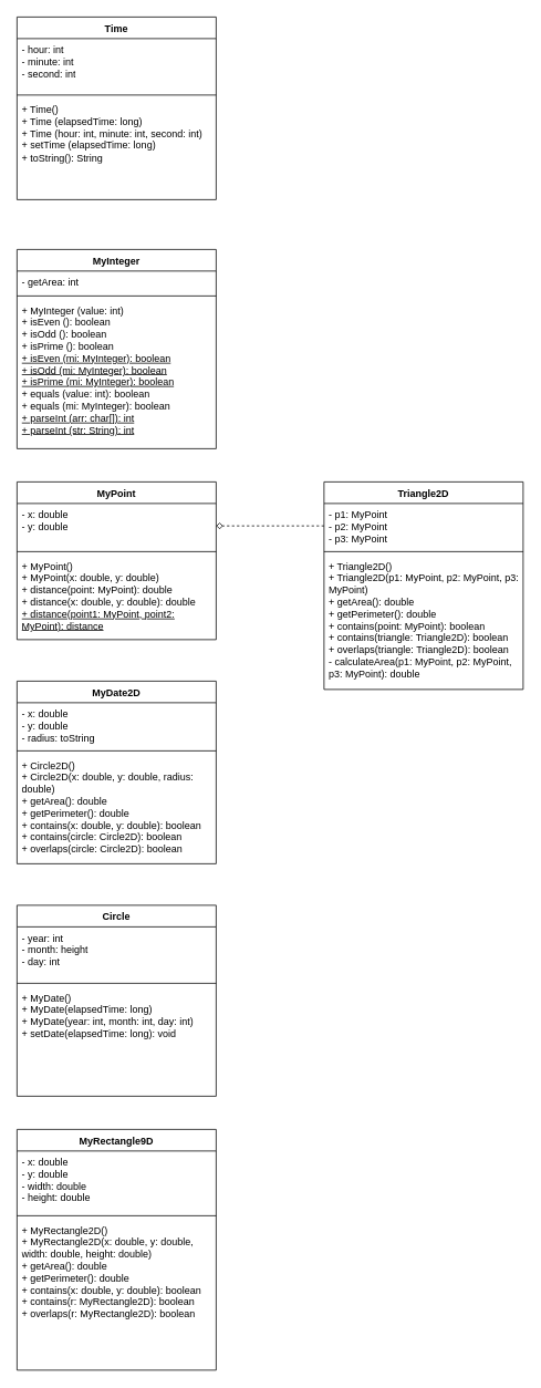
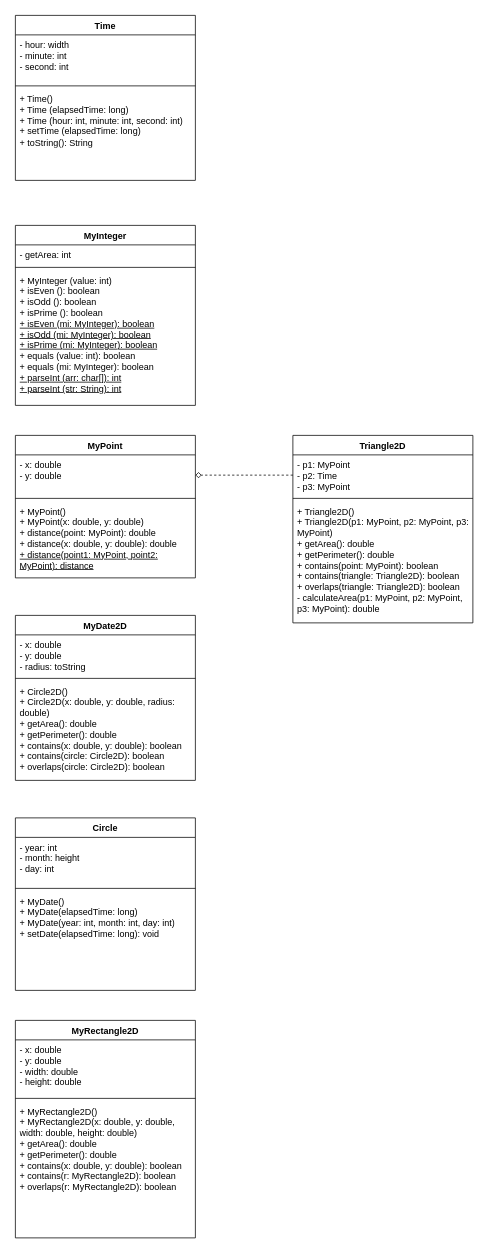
- <mxCell id="3" value="- hour: int&lt;br&gt;- minute: int&lt;br&gt;- second: int" style="text;strokeColor=none;fillColor=none;align=left;verticalAlign=top;spacingLeft=4;spacingRight=4;overflow=hidden;rotatable=0;points=[[0,0.5],[1,0.5]];portConstraint=eastwest;whiteSpace=wrap;html=1;" parent="2" vertex="1"><mxGeometry y="26" width="240" height="64" as="geometry" /></mxCell>
+ <mxCell id="3" value="- hour: width&lt;br&gt;- minute: int&lt;br&gt;- second: int" style="text;strokeColor=none;fillColor=none;align=left;verticalAlign=top;spacingLeft=4;spacingRight=4;overflow=hidden;rotatable=0;points=[[0,0.5],[1,0.5]];portConstraint=eastwest;whiteSpace=wrap;html=1;" parent="2" vertex="1"><mxGeometry y="26" width="240" height="64" as="geometry" /></mxCell>
- <mxCell id="23" value="- p1: MyPoint&lt;br&gt;- p2: MyPoint&lt;br&gt;- p3: MyPoint" style="text;strokeColor=none;fillColor=none;align=left;verticalAlign=top;spacingLeft=4;spacingRight=4;overflow=hidden;rotatable=0;points=[[0,0.5],[1,0.5]];portConstraint=eastwest;whiteSpace=wrap;html=1;" parent="22" vertex="1"><mxGeometry y="26" width="240" height="54" as="geometry" /></mxCell>
+ <mxCell id="23" value="- p1: MyPoint&lt;br&gt;- p2: Time&lt;br&gt;- p3: MyPoint" style="text;strokeColor=none;fillColor=none;align=left;verticalAlign=top;spacingLeft=4;spacingRight=4;overflow=hidden;rotatable=0;points=[[0,0.5],[1,0.5]];portConstraint=eastwest;whiteSpace=wrap;html=1;" parent="22" vertex="1"><mxGeometry y="26" width="240" height="54" as="geometry" /></mxCell>
- <mxCell id="27" value="MyRectangle9D" style="swimlane;fontStyle=1;align=center;verticalAlign=top;childLayout=stackLayout;horizontal=1;startSize=26;horizontalStack=0;resizeParent=1;resizeParentMax=0;resizeLast=0;collapsible=1;marginBottom=0;whiteSpace=wrap;html=1;" parent="1" vertex="1"><mxGeometry x="20" y="1360" width="240" height="290" as="geometry" /></mxCell>
+ <mxCell id="27" value="MyRectangle2D" style="swimlane;fontStyle=1;align=center;verticalAlign=top;childLayout=stackLayout;horizontal=1;startSize=26;horizontalStack=0;resizeParent=1;resizeParentMax=0;resizeLast=0;collapsible=1;marginBottom=0;whiteSpace=wrap;html=1;" parent="1" vertex="1"><mxGeometry x="20" y="1360" width="240" height="290" as="geometry" /></mxCell>
